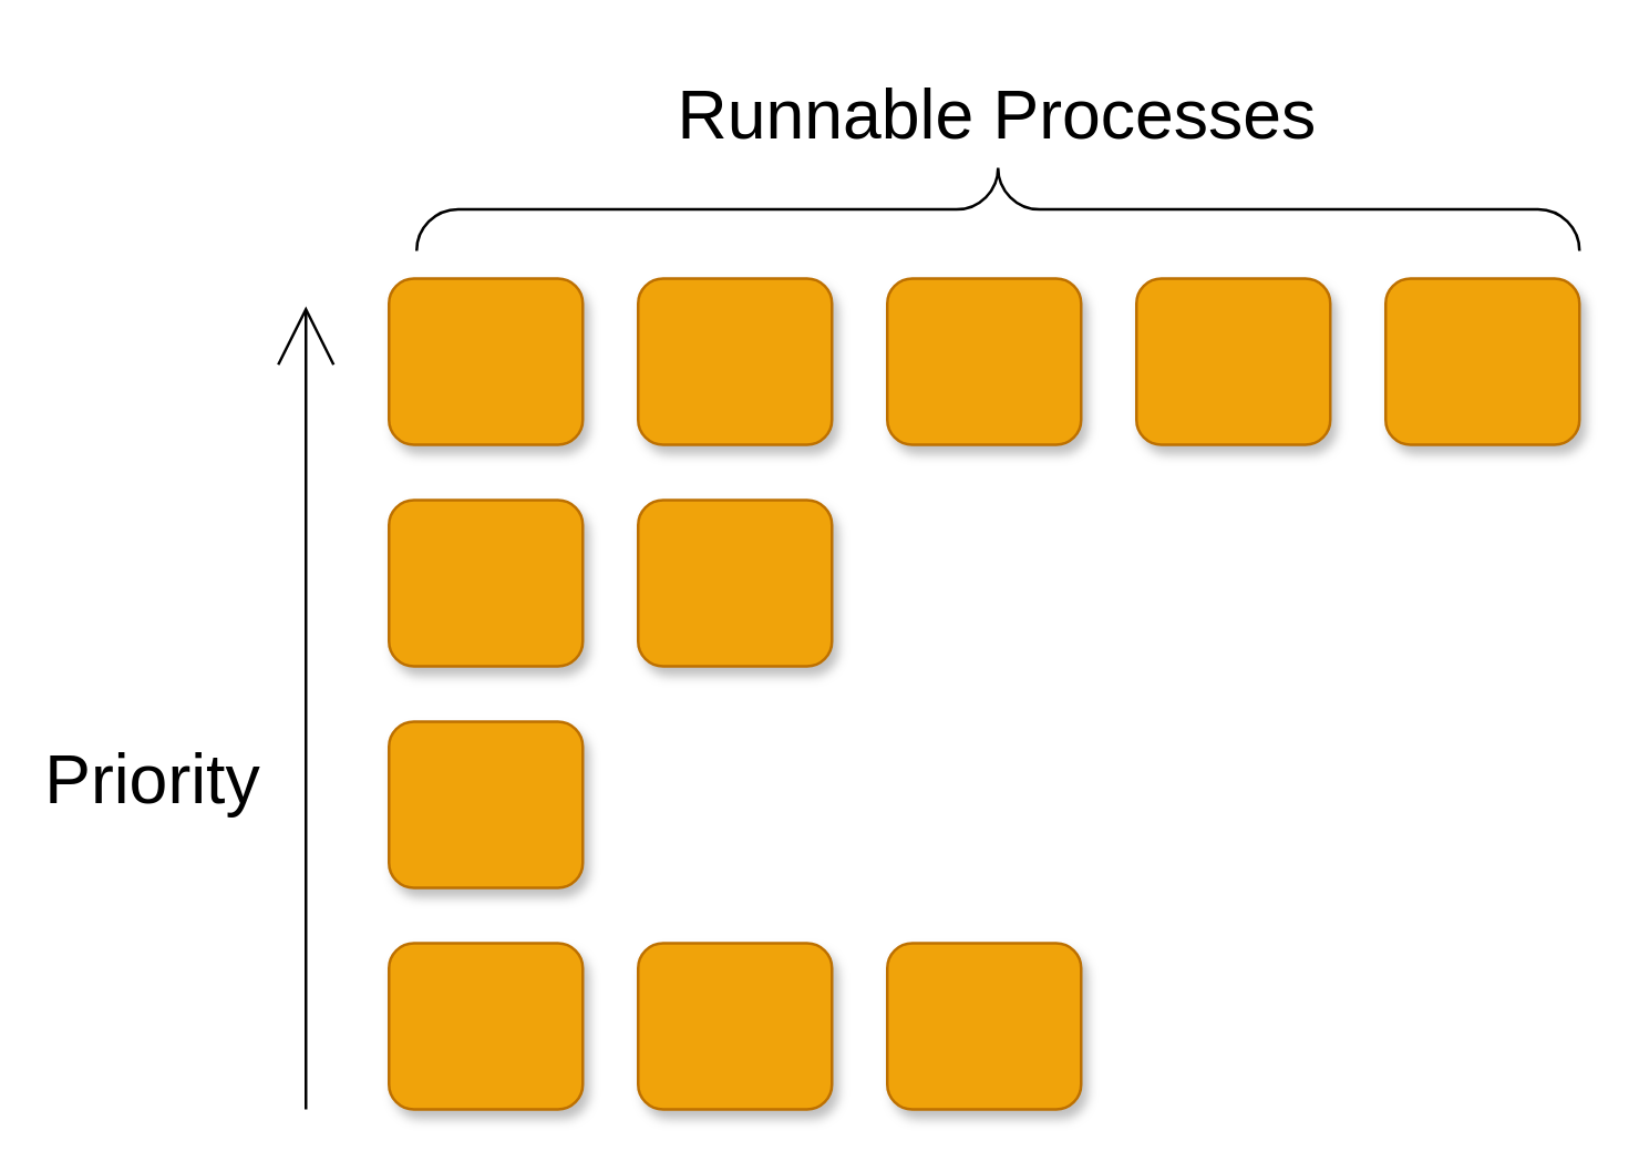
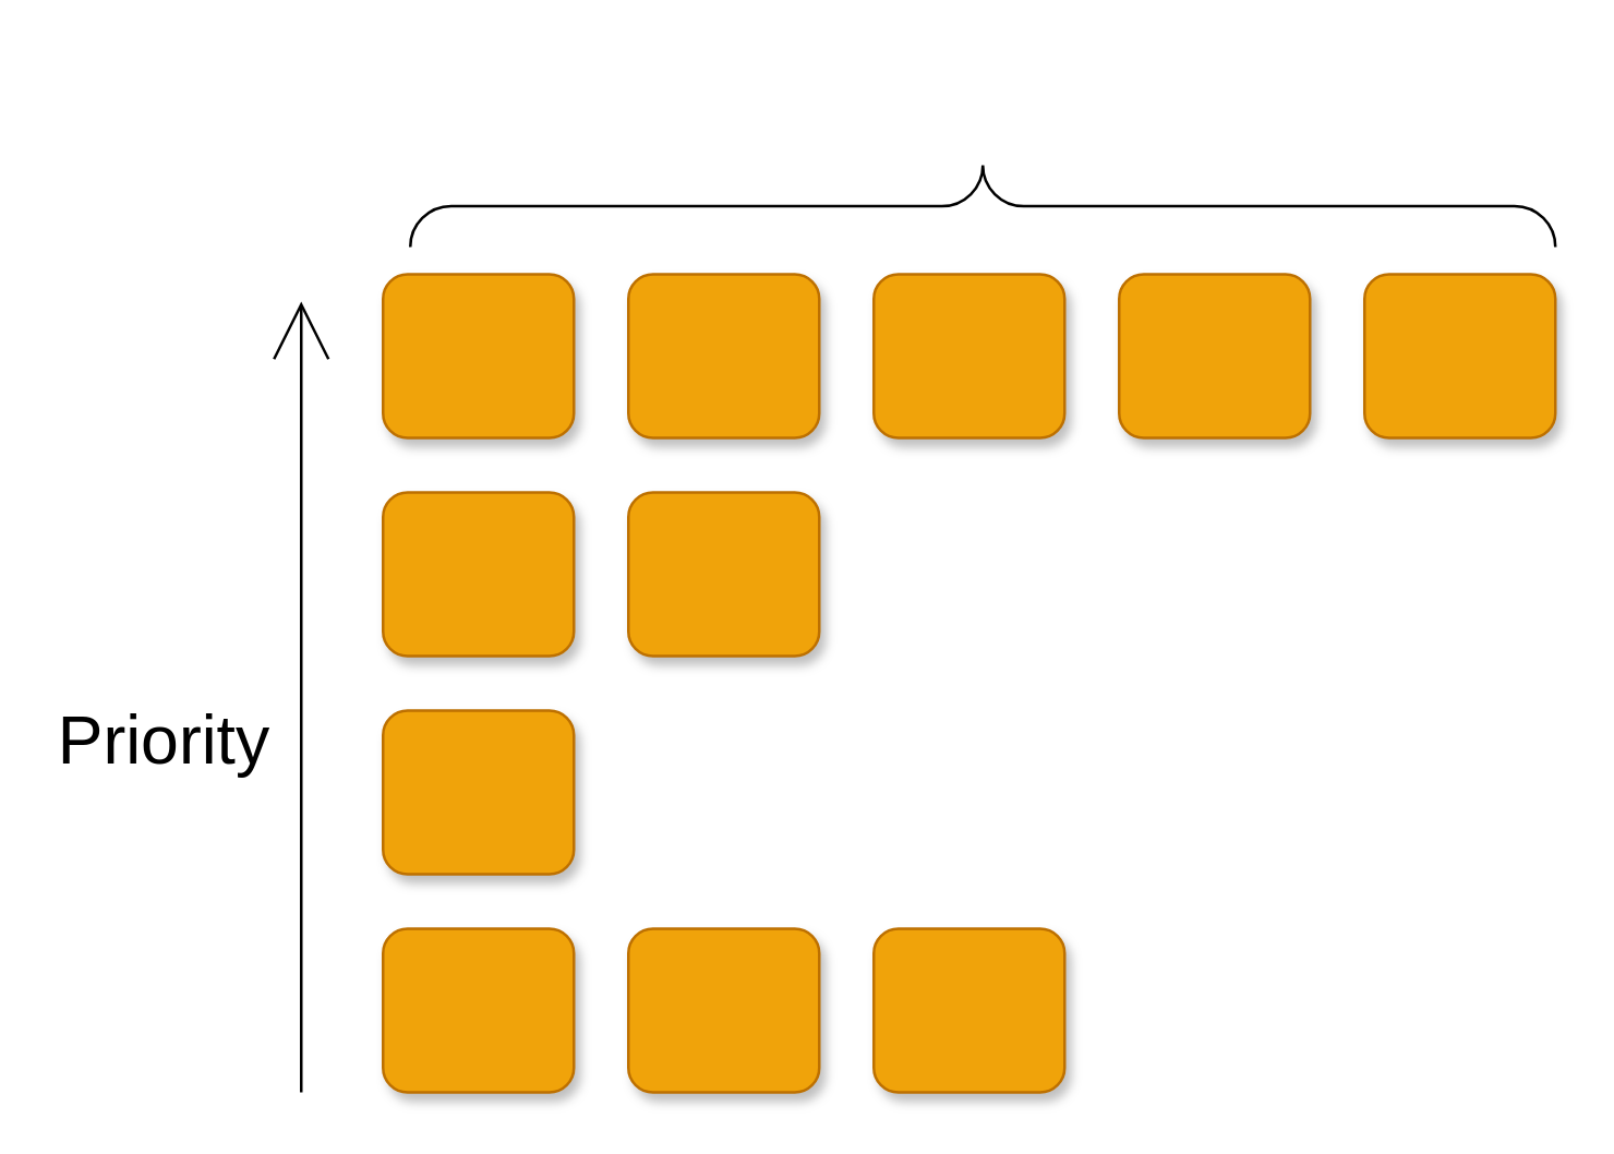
- <mxCell id="16" value="Runnable Processes" style="text;html=1;strokeColor=none;fillColor=none;align=center;verticalAlign=middle;whiteSpace=wrap;rounded=0;shadow=1;fontSize=25;fontColor=#000000;" vertex="1" parent="1"><mxGeometry x="230" width="260" height="40" as="geometry" y="20" /></mxCell>
- <mxCell id="4" value="Priority" style="text;html=1;strokeColor=none;fillColor=none;align=center;verticalAlign=middle;whiteSpace=wrap;rounded=0;shadow=1;fontSize=25;fontColor=#000000;" vertex="1" parent="1"><mxGeometry x="15" y="260" width="80" height="40" as="geometry" /></mxCell>
+ <mxCell id="4" value="Priority" style="text;html=1;strokeColor=none;fillColor=none;align=center;verticalAlign=middle;whiteSpace=wrap;rounded=0;shadow=1;fontSize=25;fontColor=#000000;" vertex="1" parent="1"><mxGeometry y="250" width="80" height="40" as="geometry" x="20" /></mxCell>
